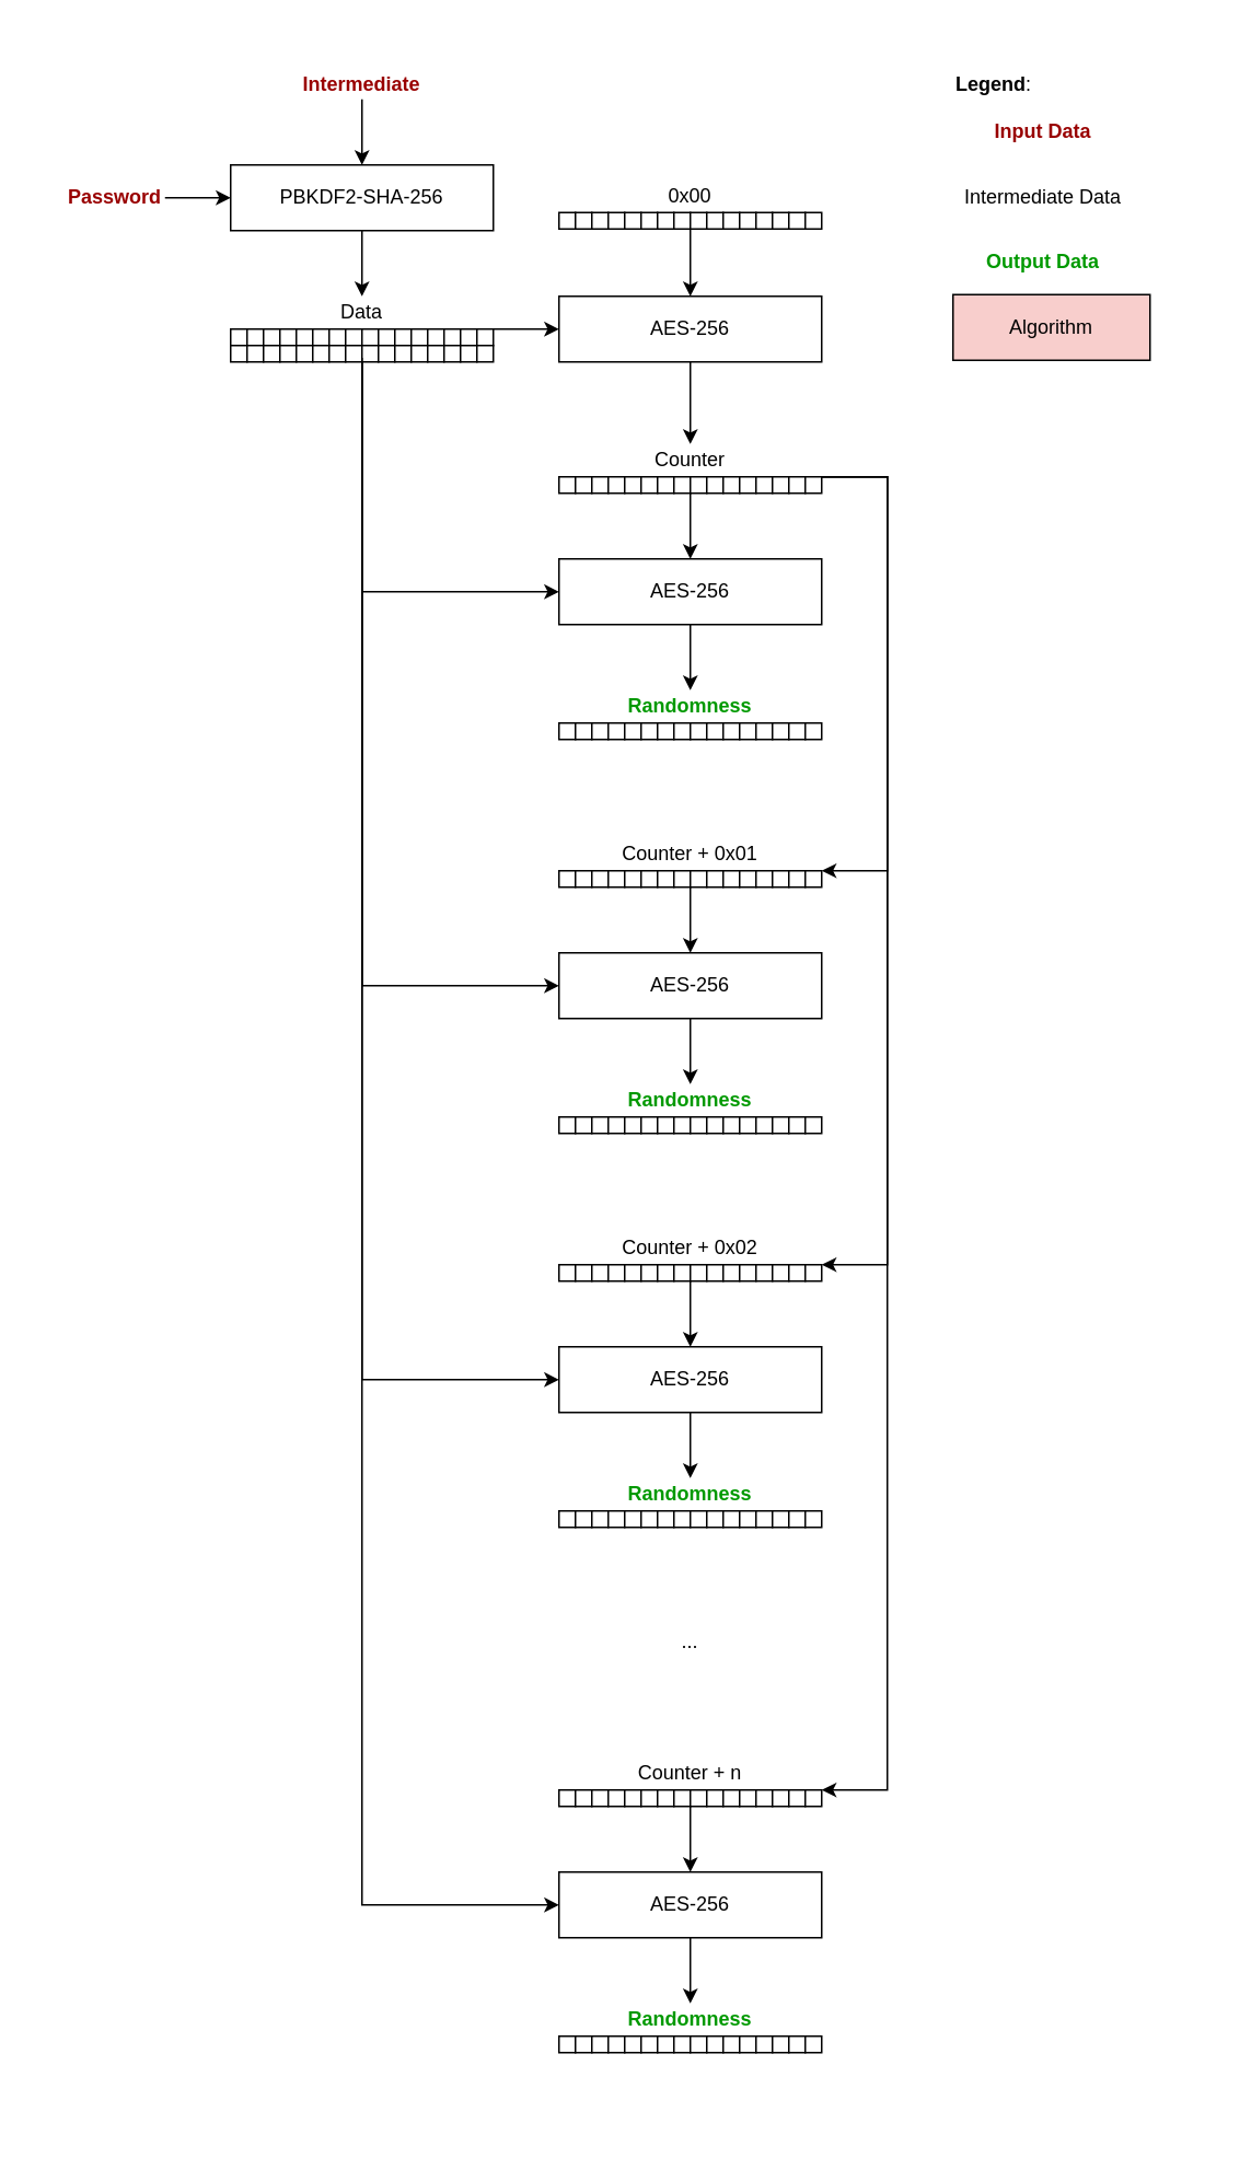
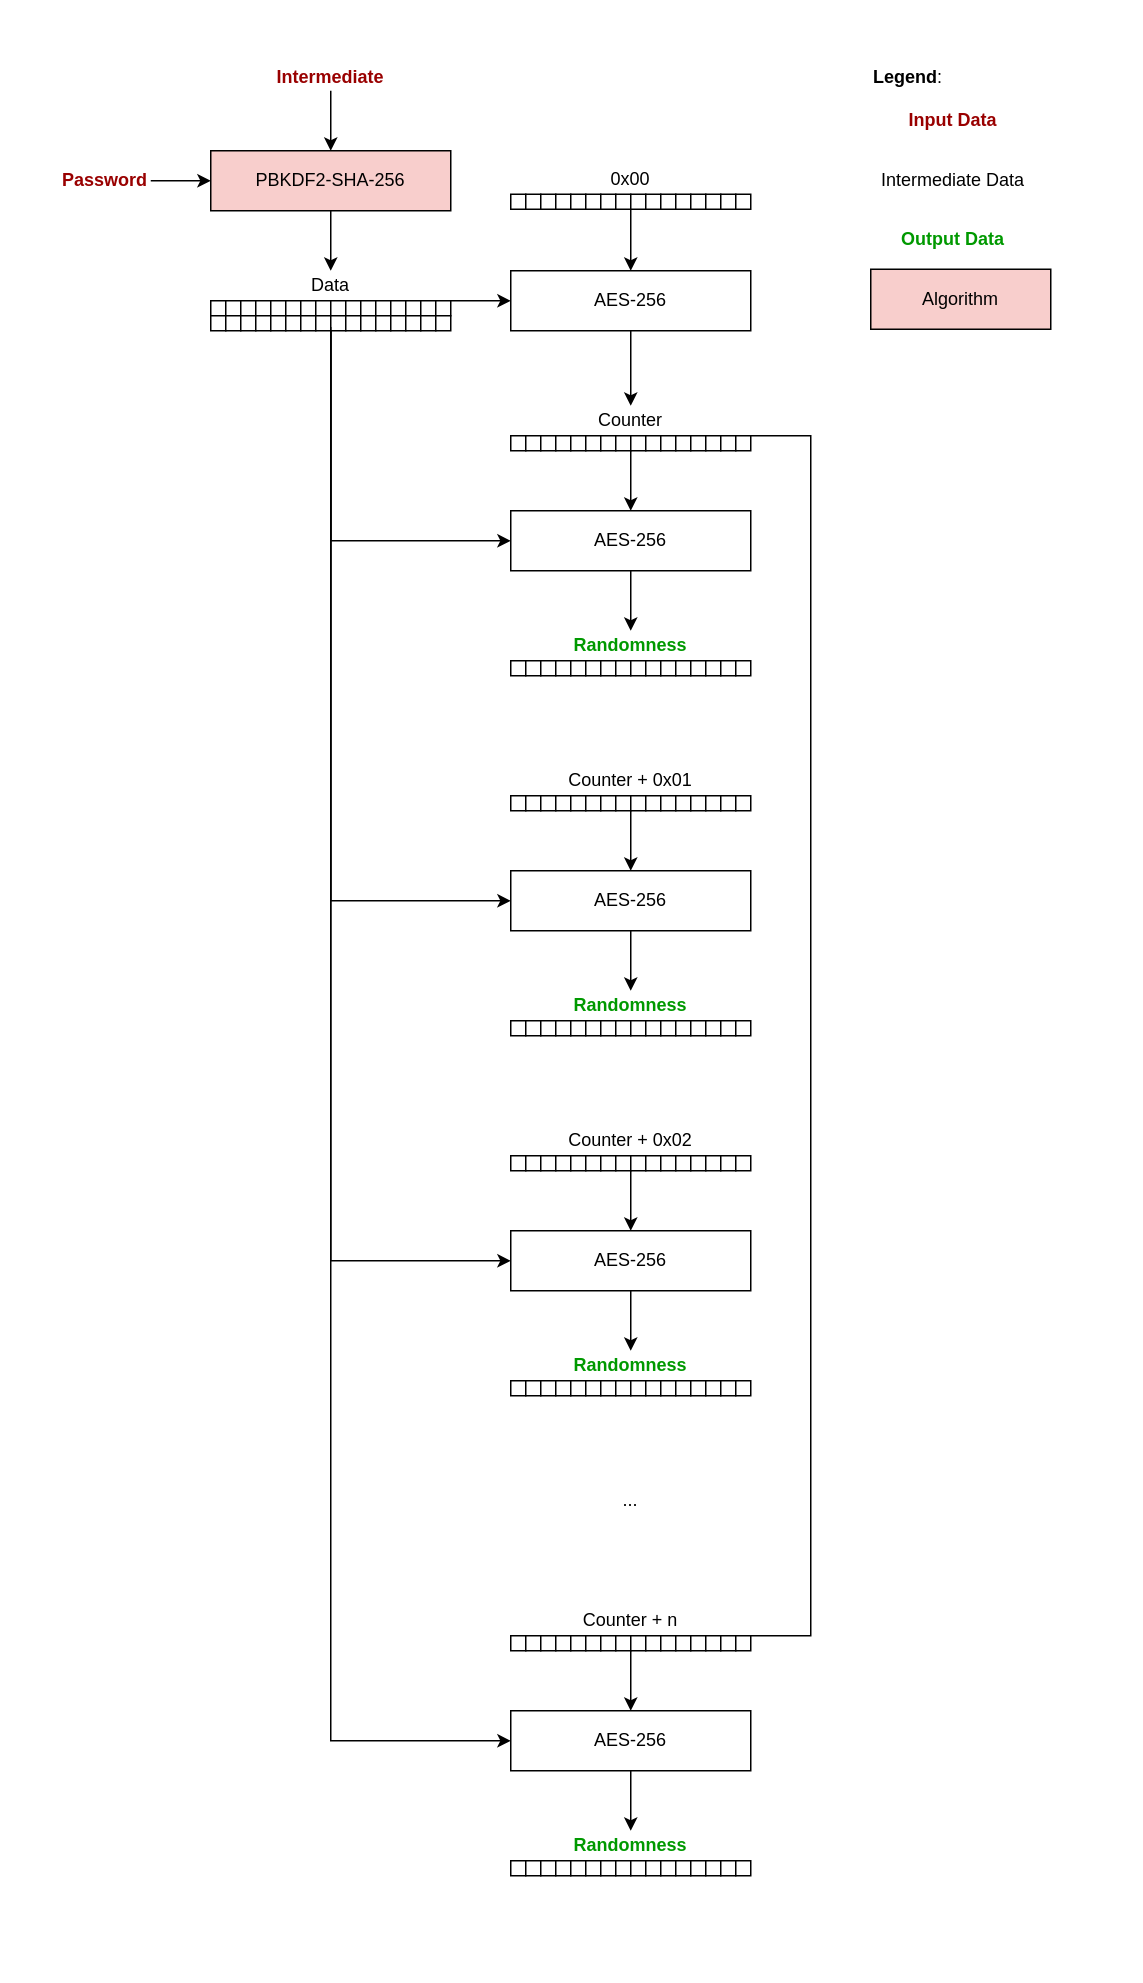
- <mxCell id="6" value="&lt;div&gt;PBKDF2-SHA-256&lt;br&gt;&lt;/div&gt;" style="rounded=0;whiteSpace=wrap;html=1;" vertex="1" parent="1"><mxGeometry x="140" y="100" width="160" height="40" as="geometry" /></mxCell>
+ <mxCell id="6" value="&lt;div&gt;PBKDF2-SHA-256&lt;br&gt;&lt;/div&gt;" style="rounded=0;whiteSpace=wrap;html=1;fillColor=#f8cecc;" vertex="1" parent="1"><mxGeometry x="140" y="100" width="160" height="40" as="geometry" /></mxCell>
- <mxCell id="145" style="edgeStyle=orthogonalEdgeStyle;rounded=0;orthogonalLoop=1;jettySize=auto;html=1;entryX=1;entryY=1;entryDx=0;entryDy=0;startArrow=none;startFill=0;endArrow=classic;endFill=1;strokeColor=default;" edge="1" parent="1" source="144" target="107"><mxGeometry relative="1" as="geometry"><Array as="points"><mxPoint x="540" y="290" /><mxPoint x="540" y="530" /></Array></mxGeometry></mxCell>
- <mxCell id="186" style="edgeStyle=orthogonalEdgeStyle;rounded=0;orthogonalLoop=1;jettySize=auto;html=1;exitX=1;exitY=1;exitDx=0;exitDy=0;entryX=1;entryY=1;entryDx=0;entryDy=0;startArrow=none;startFill=0;endArrow=classic;endFill=1;strokeColor=default;" edge="1" parent="1" source="144" target="166"><mxGeometry relative="1" as="geometry"><Array as="points"><mxPoint x="540" y="290" /><mxPoint x="540" y="770" /></Array></mxGeometry></mxCell>
- <mxCell id="228" style="edgeStyle=orthogonalEdgeStyle;rounded=0;orthogonalLoop=1;jettySize=auto;html=1;exitX=1;exitY=1;exitDx=0;exitDy=0;entryX=1;entryY=1;entryDx=0;entryDy=0;startArrow=none;startFill=0;endArrow=classic;endFill=1;strokeColor=default;" edge="1" parent="1" source="144" target="208"><mxGeometry relative="1" as="geometry"><Array as="points"><mxPoint x="540" y="290" /><mxPoint x="540" y="1090" /></Array></mxGeometry></mxCell>
+ <mxCell id="228" style="edgeStyle=orthogonalEdgeStyle;rounded=0;orthogonalLoop=1;jettySize=auto;html=1;exitX=1;exitY=1;exitDx=0;exitDy=0;entryX=1;entryY=1;entryDx=0;entryDy=0;startArrow=none;startFill=0;endArrow=none;endFill=1;strokeColor=default;" edge="1" parent="1" source="144" target="208"><mxGeometry relative="1" as="geometry"><Array as="points"><mxPoint x="540" y="290" /><mxPoint x="540" y="1090" /></Array></mxGeometry></mxCell>
